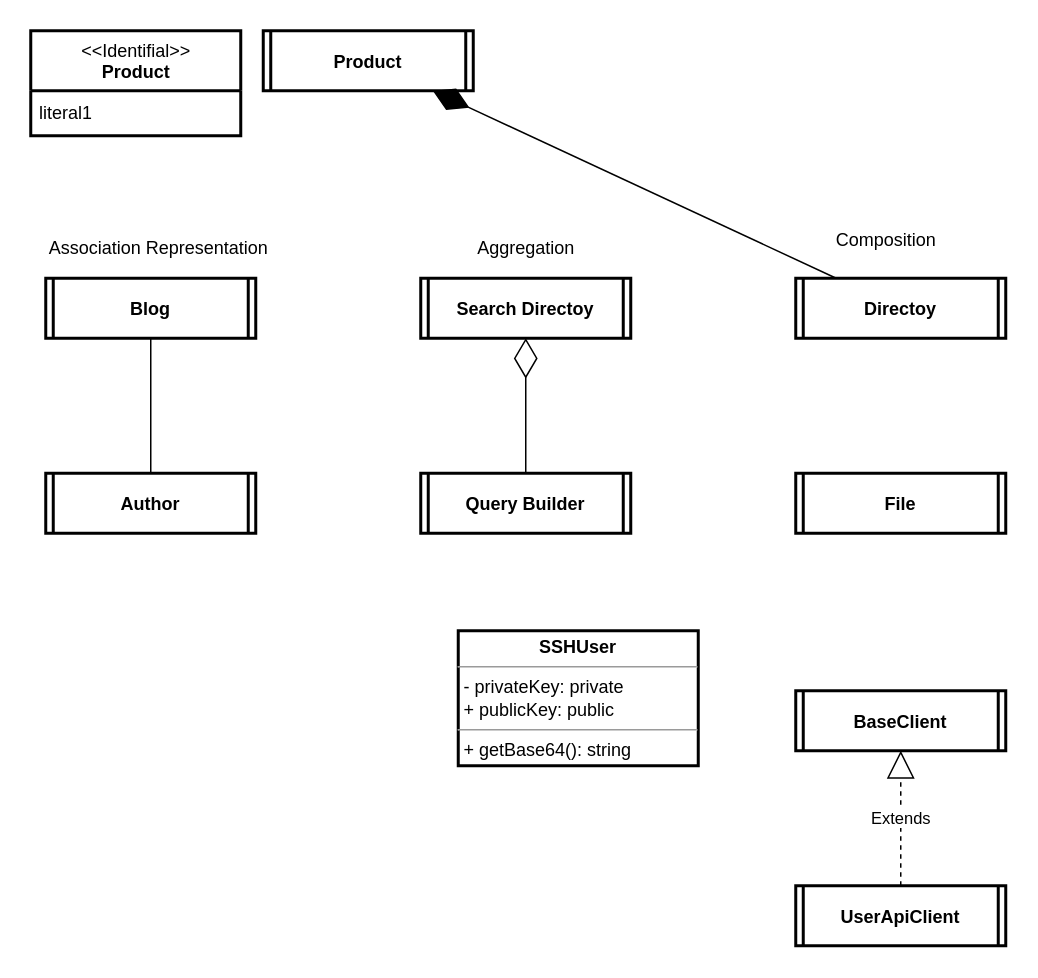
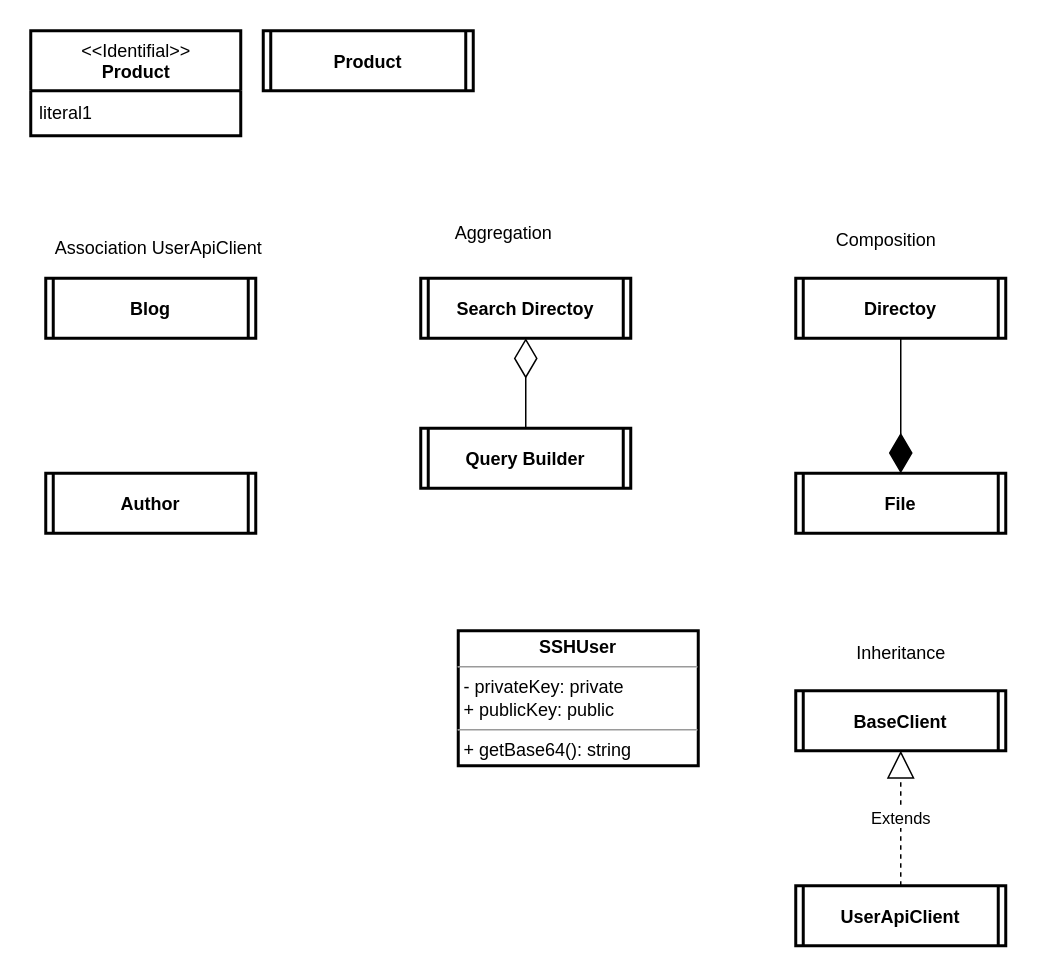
- <mxCell id="18" value="" style="endArrow=diamondThin;endFill=1;endSize=24;html=1;" parent="1" source="11" target="2" edge="1"><mxGeometry width="160" relative="1" as="geometry"><mxPoint x="440" y="390" as="sourcePoint" /><mxPoint x="570" y="300" as="targetPoint" /></mxGeometry></mxCell>
+ <mxCell id="18" value="" style="endArrow=diamondThin;endFill=1;endSize=24;html=1;entryX=0.5;entryY=0;entryDx=0;entryDy=0;" parent="1" source="11" target="12" edge="1"><mxGeometry width="160" relative="1" as="geometry"><mxPoint x="440" y="390" as="sourcePoint" /><mxPoint x="570" y="300" as="targetPoint" /></mxGeometry></mxCell>
- <mxCell id="7" value="Association Representation" style="text;html=1;align=center;verticalAlign=middle;resizable=0;points=[];autosize=1;strokeColor=none;fillColor=none;" parent="1" vertex="1"><mxGeometry x="20" y="150" width="170" height="30" as="geometry" /></mxCell>
+ <mxCell id="7" value="Association UserApiClient" style="text;html=1;align=center;verticalAlign=middle;resizable=0;points=[];autosize=1;strokeColor=none;fillColor=none;" parent="1" vertex="1"><mxGeometry x="20" y="150" width="170" height="30" as="geometry" /></mxCell>
- <mxCell id="10" value="Aggregation" style="text;html=1;align=center;verticalAlign=middle;resizable=0;points=[];autosize=1;strokeColor=none;fillColor=none;" parent="1" vertex="1"><mxGeometry x="305" y="150" width="90" height="30" as="geometry" /></mxCell>
+ <mxCell id="10" value="Aggregation" style="text;html=1;align=center;verticalAlign=middle;resizable=0;points=[];autosize=1;strokeColor=none;fillColor=none;" parent="1" vertex="1"><mxGeometry x="290" y="140" width="90" height="30" as="geometry" /></mxCell>
- <mxCell id="20" value="" style="endArrow=none;html=1;edgeStyle=orthogonalEdgeStyle;exitX=0.5;exitY=0;exitDx=0;exitDy=0;" parent="1" source="6" target="5" edge="1"><mxGeometry relative="1" as="geometry"><mxPoint x="30" y="280" as="sourcePoint" /><mxPoint x="190" y="280" as="targetPoint" /></mxGeometry></mxCell>
- <mxCell id="9" value="Query Builder" style="shape=process2;fixedSize=1;size=5;fontStyle=1;strokeWidth=2;gradientColor=none;" parent="1" vertex="1"><mxGeometry x="280" y="315" width="140" height="40" as="geometry" /></mxCell>
+ <mxCell id="9" value="Query Builder" style="shape=process2;fixedSize=1;size=5;fontStyle=1;strokeWidth=2;gradientColor=none;" parent="1" vertex="1"><mxGeometry x="280" y="285" width="140" height="40" as="geometry" /></mxCell>
+ <mxCell id="16" value="Inheritance" style="text;html=1;align=center;verticalAlign=middle;resizable=0;points=[];autosize=1;strokeColor=none;fillColor=none;" parent="1" vertex="1"><mxGeometry x="560" y="420" width="80" height="30" as="geometry" /></mxCell>
